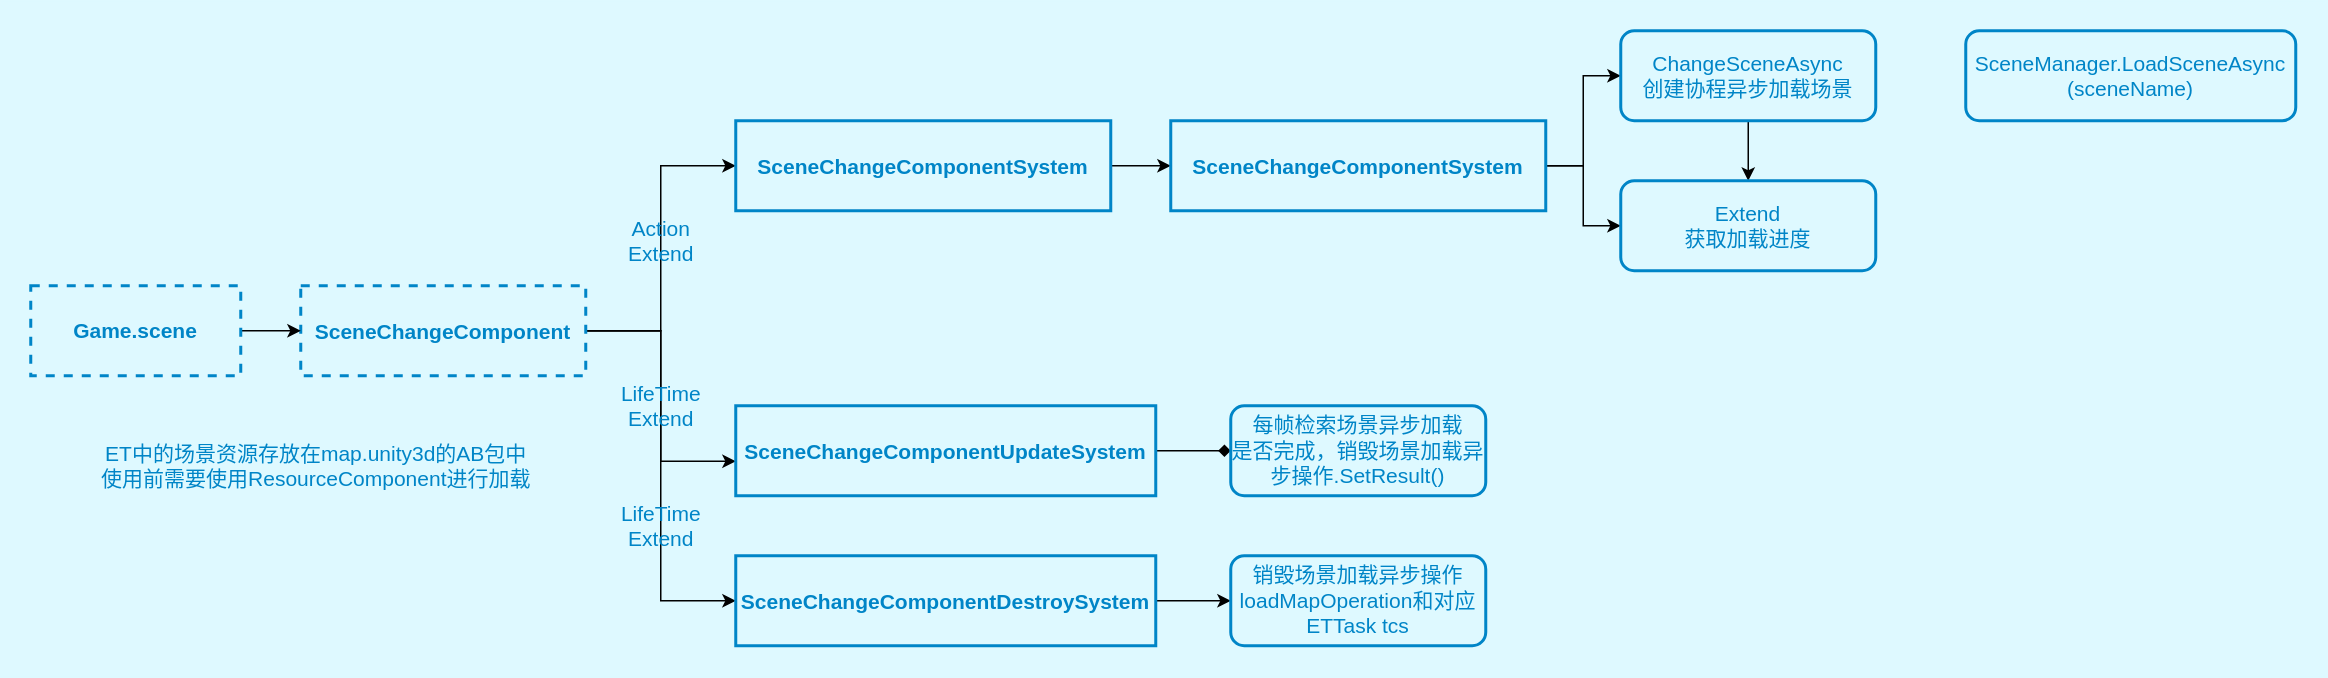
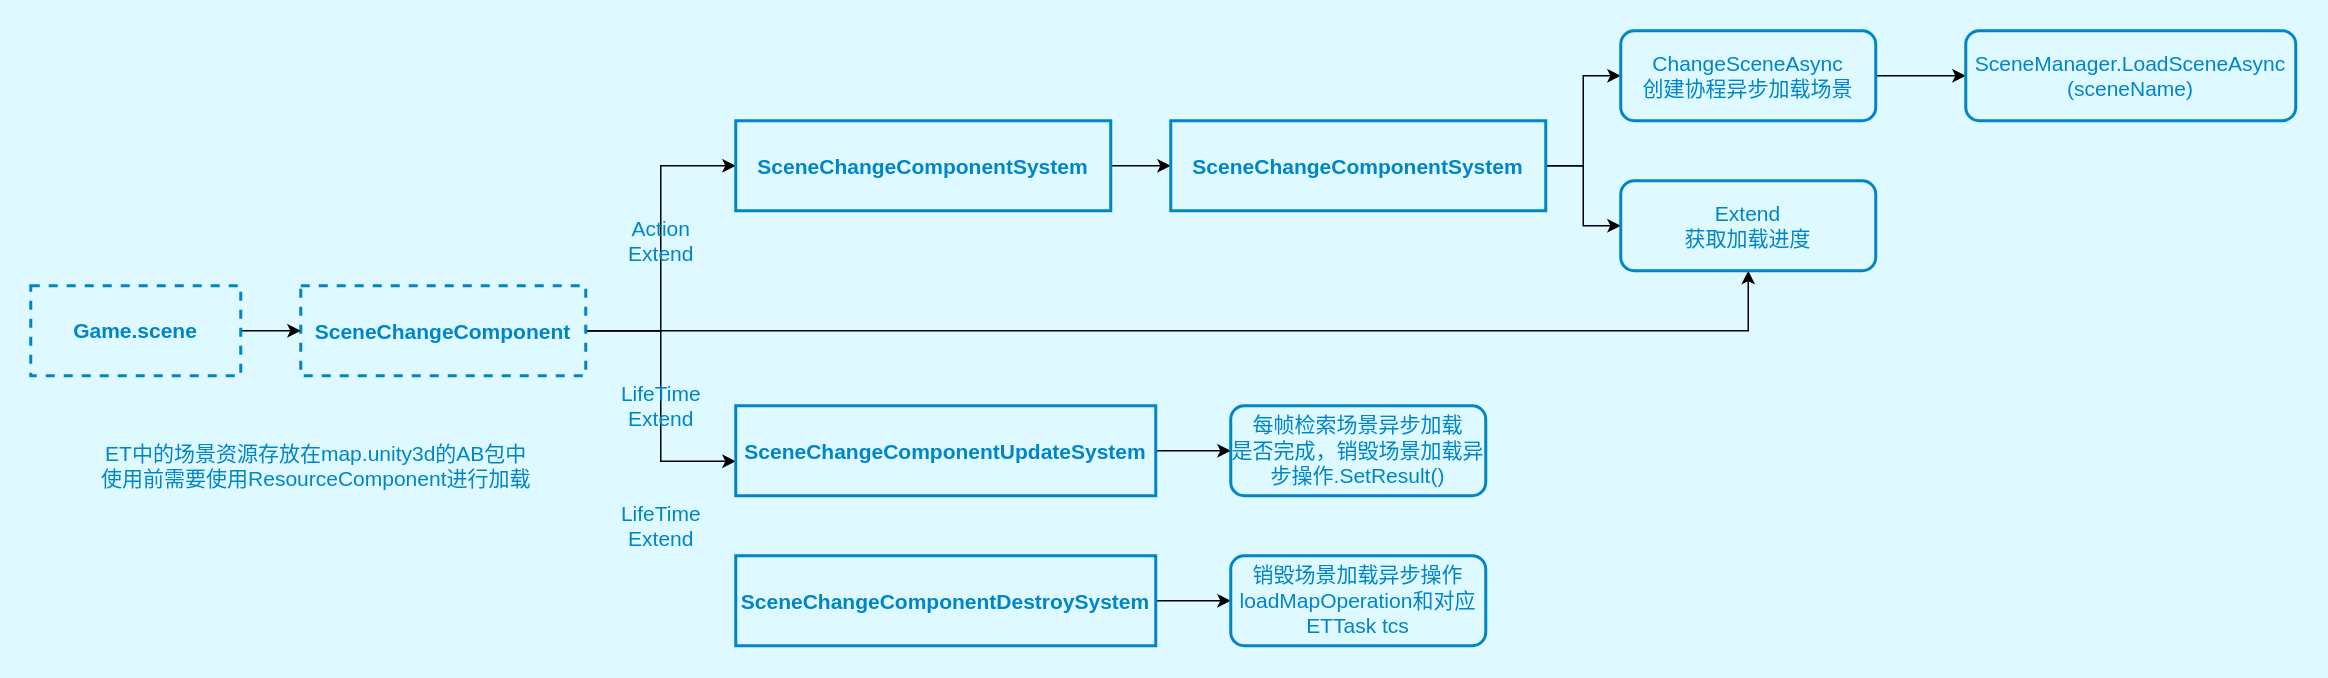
- <mxCell id="16" style="edgeStyle=orthogonalEdgeStyle;rounded=0;orthogonalLoop=1;jettySize=auto;html=1;fontFamily=Comic Sans MS;fontSize=14;fontColor=#0085C7;" edge="1" parent="1" source="17" target="18"><mxGeometry relative="1" as="geometry" /></mxCell>
+ <mxCell id="16" style="edgeStyle=orthogonalEdgeStyle;rounded=0;orthogonalLoop=1;jettySize=auto;html=1;entryX=0;entryY=0.5;entryDx=0;entryDy=0;fontFamily=Comic Sans MS;fontSize=14;fontColor=#0085C7;" edge="1" parent="1" source="17" target="23"><mxGeometry relative="1" as="geometry" /></mxCell>
- <mxCell id="11" style="edgeStyle=orthogonalEdgeStyle;rounded=0;orthogonalLoop=1;jettySize=auto;html=1;fontFamily=Comic Sans MS;fontSize=14;fontColor=#0085C7;endArrow=diamond;" edge="1" parent="1" source="12" target="15"><mxGeometry relative="1" as="geometry" /></mxCell>
+ <mxCell id="11" style="edgeStyle=orthogonalEdgeStyle;rounded=0;orthogonalLoop=1;jettySize=auto;html=1;fontFamily=Comic Sans MS;fontSize=14;fontColor=#0085C7;" edge="1" parent="1" source="12" target="15"><mxGeometry relative="1" as="geometry" /></mxCell>
- <mxCell id="4" style="edgeStyle=orthogonalEdgeStyle;rounded=0;orthogonalLoop=1;jettySize=auto;html=1;entryX=0;entryY=0.5;entryDx=0;entryDy=0;fontFamily=Comic Sans MS;fontSize=14;fontColor=#0085C7;" edge="1" parent="1" source="5" target="14"><mxGeometry relative="1" as="geometry" /></mxCell>
+ <mxCell id="4" style="edgeStyle=orthogonalEdgeStyle;rounded=0;orthogonalLoop=1;jettySize=auto;html=1;fontFamily=Comic Sans MS;fontSize=14;fontColor=#0085C7;" edge="1" parent="1" source="5" target="18"><mxGeometry relative="1" as="geometry" /></mxCell>
